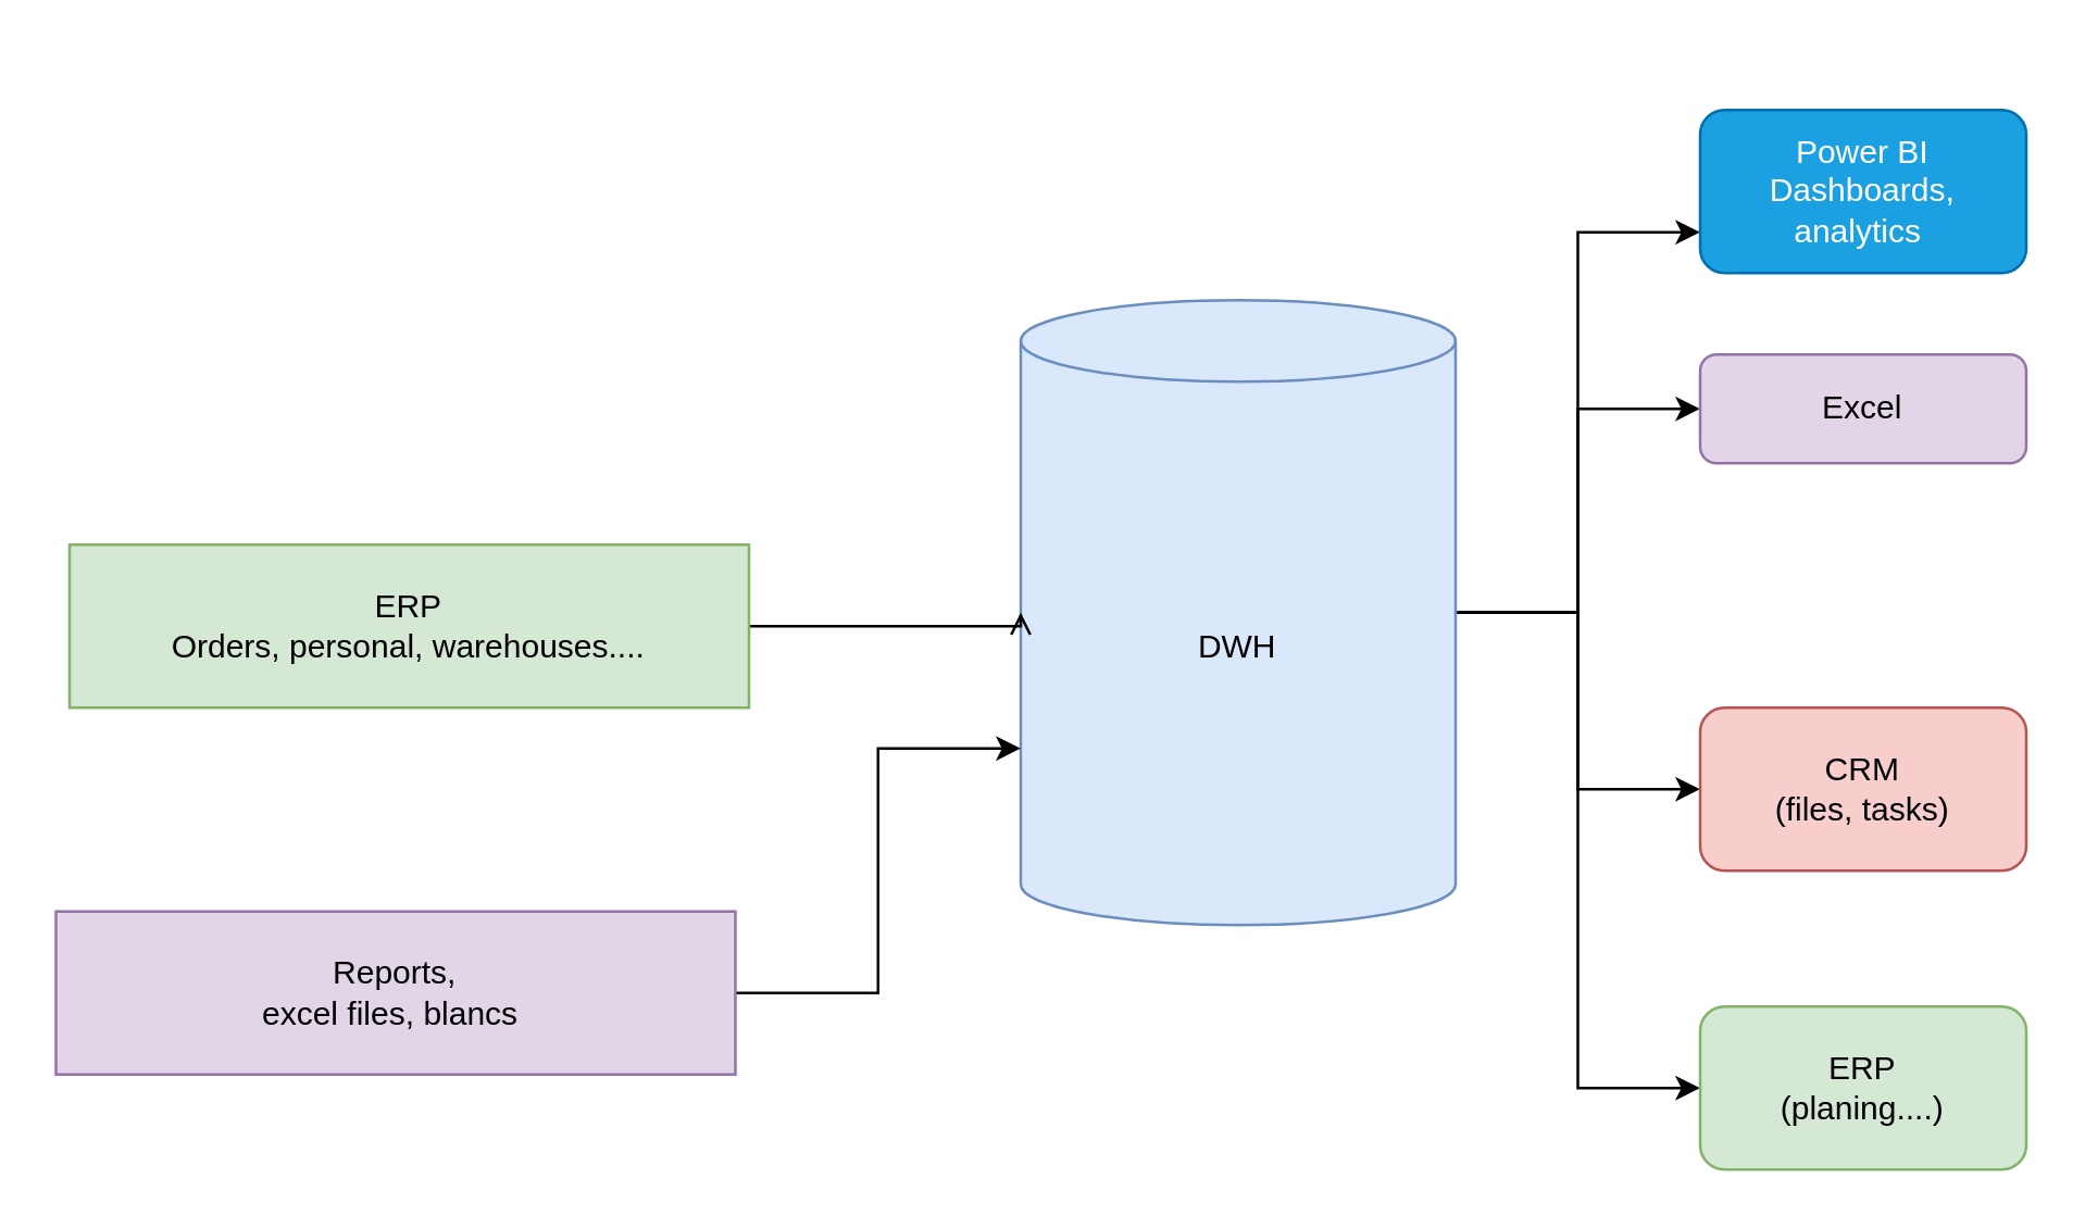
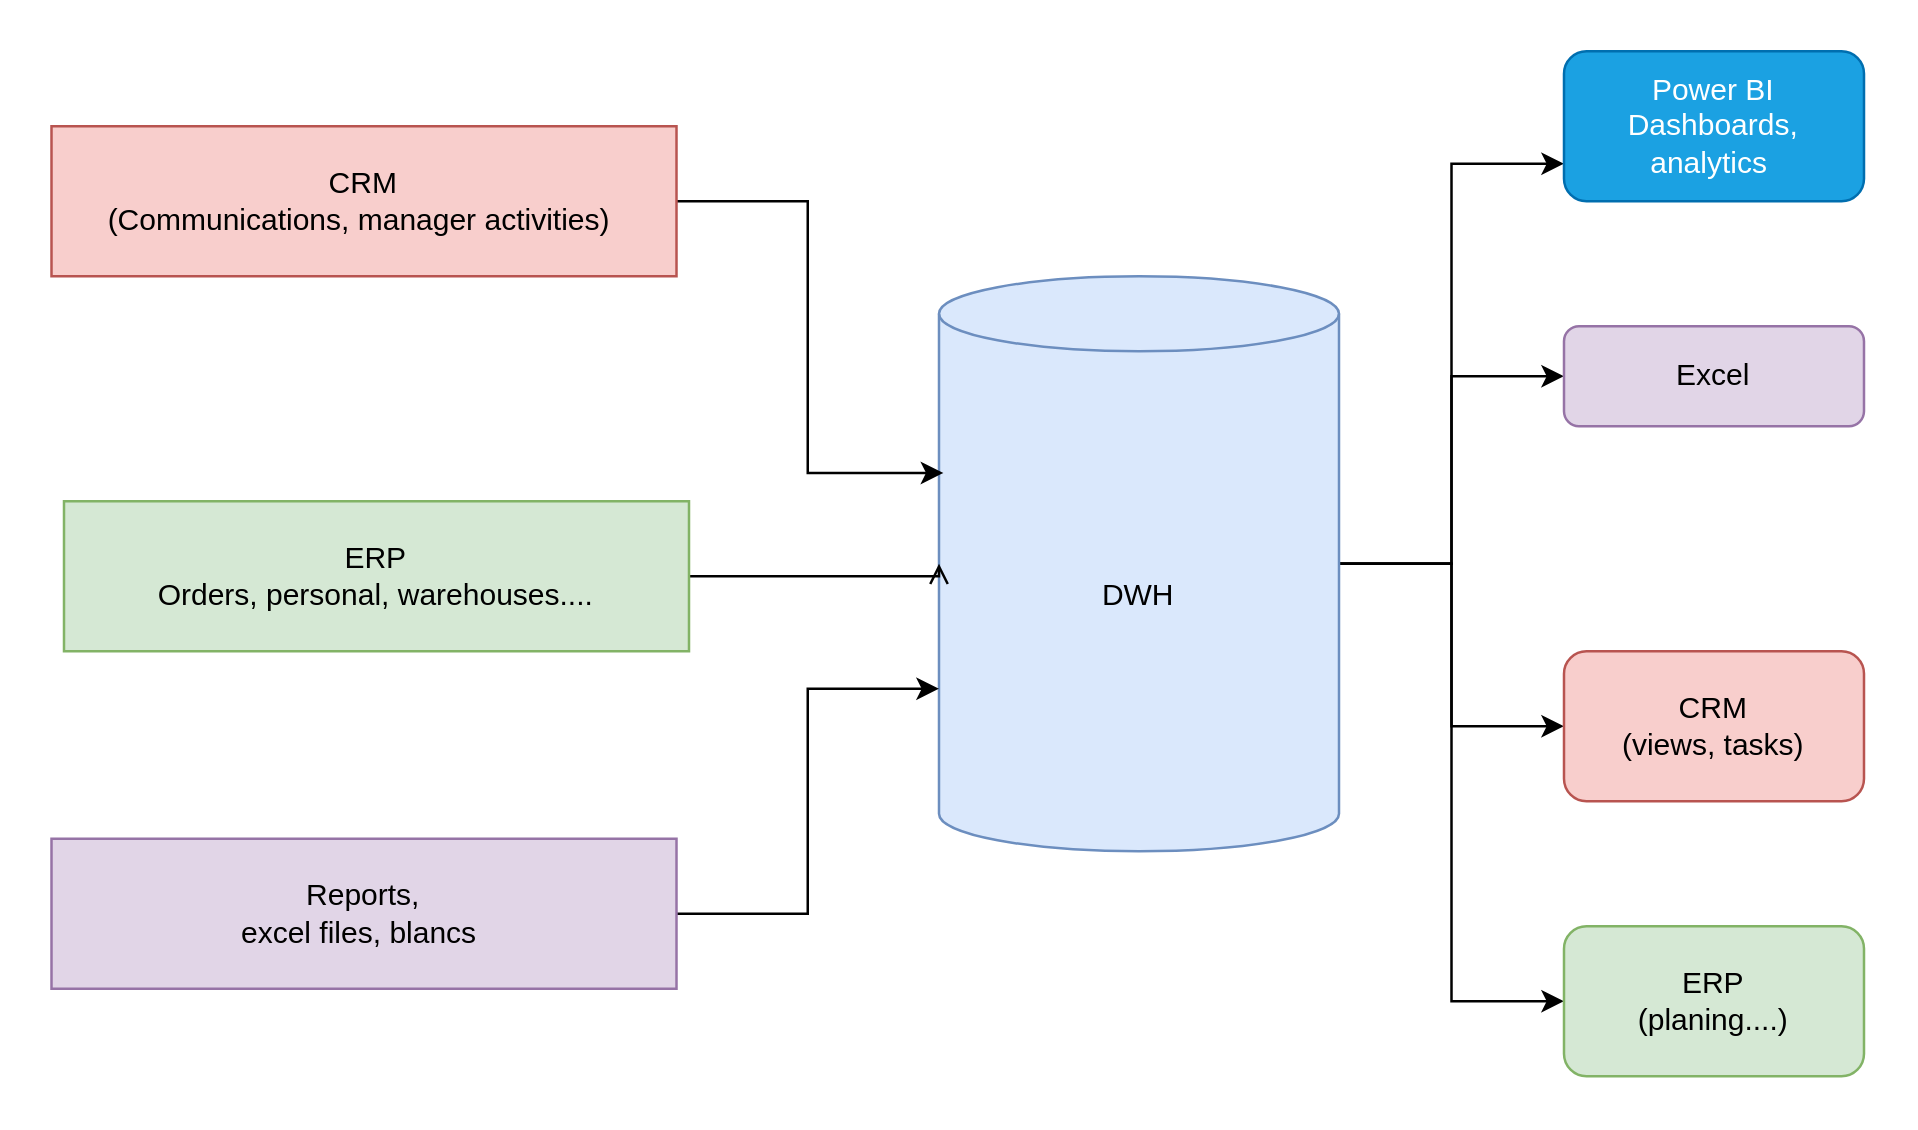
- <mxCell id="13" value="Power BI&lt;br&gt;Dashboards, analytics&amp;nbsp;" style="rounded=1;whiteSpace=wrap;html=1;fillColor=#1ba1e2;fontColor=#ffffff;strokeColor=#006EAF;" vertex="1" parent="1"><mxGeometry x="625" y="40" width="120" height="60" as="geometry" /></mxCell>
+ <mxCell id="13" value="Power BI&lt;br&gt;Dashboards, analytics&amp;nbsp;" style="rounded=1;whiteSpace=wrap;html=1;fillColor=#1ba1e2;fontColor=#ffffff;strokeColor=#006EAF;" vertex="1" parent="1"><mxGeometry x="625" y="20" width="120" height="60" as="geometry" /></mxCell>
+ <mxCell id="8" value="CRM&lt;br&gt;(Communications, manager activities)&amp;nbsp;" style="rounded=0;whiteSpace=wrap;html=1;fillColor=#f8cecc;strokeColor=#b85450;" vertex="1" parent="1"><mxGeometry x="20" y="50" width="250" height="60" as="geometry" /></mxCell>
+ <mxCell id="7" style="edgeStyle=orthogonalEdgeStyle;rounded=0;orthogonalLoop=1;jettySize=auto;html=1;entryX=0.011;entryY=0.342;entryDx=0;entryDy=0;entryPerimeter=0;" edge="1" parent="1" source="8" target="6"><mxGeometry relative="1" as="geometry" /></mxCell>
- <mxCell id="15" value="CRM&lt;br&gt;(files, tasks)" style="rounded=1;whiteSpace=wrap;html=1;fillColor=#f8cecc;strokeColor=#b85450;" vertex="1" parent="1"><mxGeometry x="625" y="260" width="120" height="60" as="geometry" /></mxCell>
+ <mxCell id="15" value="CRM&lt;br&gt;(views, tasks)" style="rounded=1;whiteSpace=wrap;html=1;fillColor=#f8cecc;strokeColor=#b85450;" vertex="1" parent="1"><mxGeometry x="625" y="260" width="120" height="60" as="geometry" /></mxCell>
